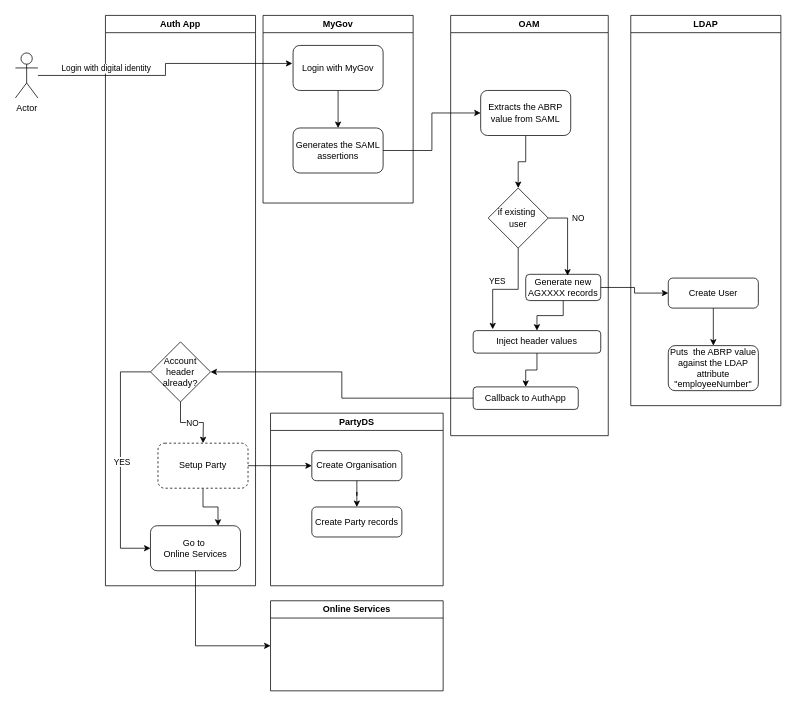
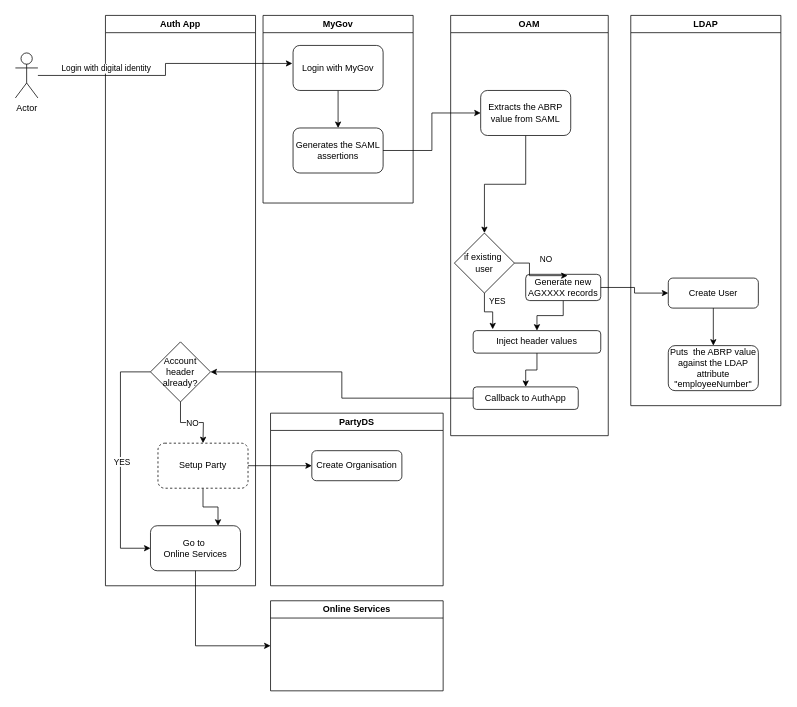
- <mxCell id="19" value="if existing&amp;nbsp;&lt;div&gt;user&lt;/div&gt;" style="rhombus;whiteSpace=wrap;html=1;" vertex="1" parent="14"><mxGeometry x="50" y="230" width="80" height="80" as="geometry" /></mxCell>
+ <mxCell id="19" value="if existing&amp;nbsp;&lt;div&gt;user&lt;/div&gt;" style="rhombus;whiteSpace=wrap;html=1;" vertex="1" parent="14"><mxGeometry x="5" y="290" width="80" height="80" as="geometry" /></mxCell>
- <mxCell id="40" style="edgeStyle=orthogonalEdgeStyle;rounded=0;orthogonalLoop=1;jettySize=auto;html=1;" edge="1" parent="37" source="38" target="39"><mxGeometry relative="1" as="geometry" /></mxCell>
- <mxCell id="39" value="Create Party records" style="rounded=1;whiteSpace=wrap;html=1;" vertex="1" parent="37"><mxGeometry x="55" y="125" width="120" height="40" as="geometry" /></mxCell>
